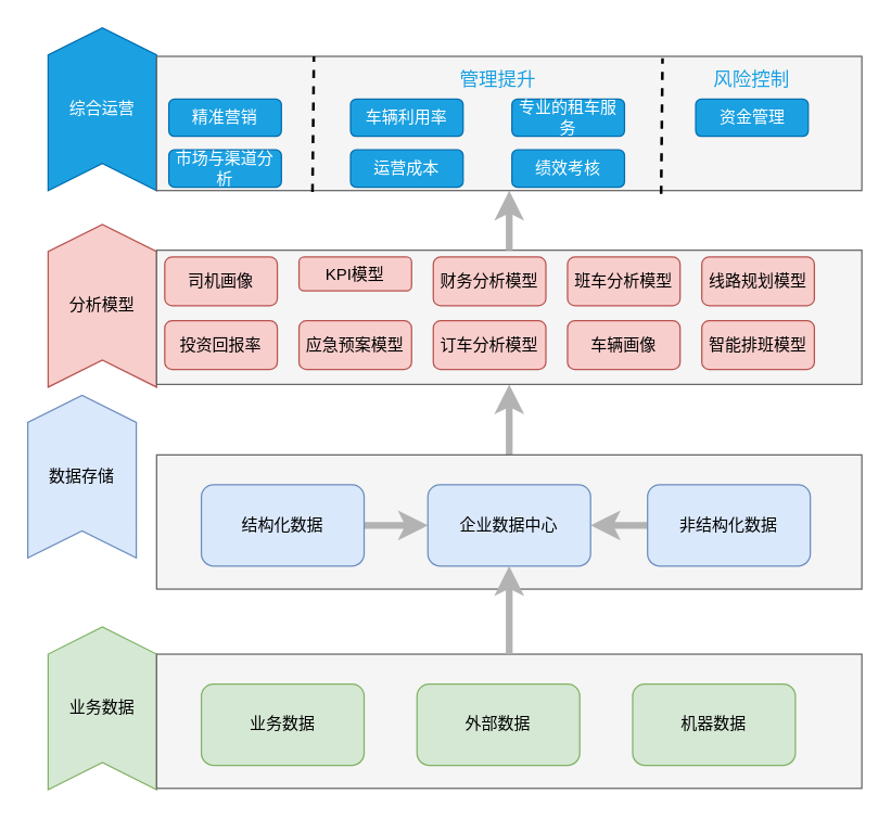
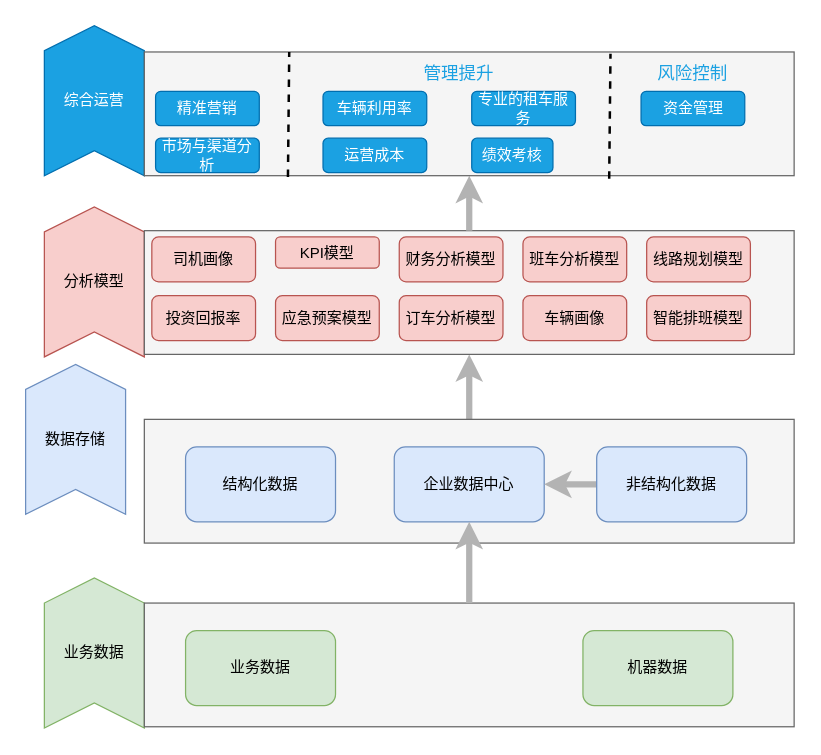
- <mxCell id="38" value="绩效考核" style="rounded=1;whiteSpace=wrap;html=1;fillColor=#1ba1e2;fontColor=#ffffff;strokeColor=#006EAF;" parent="1" vertex="1"><mxGeometry x="377" y="110" width="83" height="27.5" as="geometry" /></mxCell>
+ <mxCell id="38" value="绩效考核" style="rounded=1;whiteSpace=wrap;html=1;fillColor=#1ba1e2;fontColor=#ffffff;strokeColor=#006EAF;" parent="1" vertex="1"><mxGeometry x="377" y="110" width="65" height="27.5" as="geometry" /></mxCell>
- <mxCell id="12" style="edgeStyle=orthogonalEdgeStyle;rounded=0;orthogonalLoop=1;jettySize=auto;html=1;entryX=0;entryY=0.5;entryDx=0;entryDy=0;strokeColor=#B3B3B3;strokeWidth=5;" parent="1" source="13" target="14" edge="1"><mxGeometry relative="1" as="geometry" /></mxCell>
- <mxCell id="8" value="外部数据" style="rounded=1;whiteSpace=wrap;html=1;fillColor=#d5e8d4;strokeColor=#82b366;" parent="1" vertex="1"><mxGeometry x="307" y="504" width="120" height="60" as="geometry" /></mxCell>
